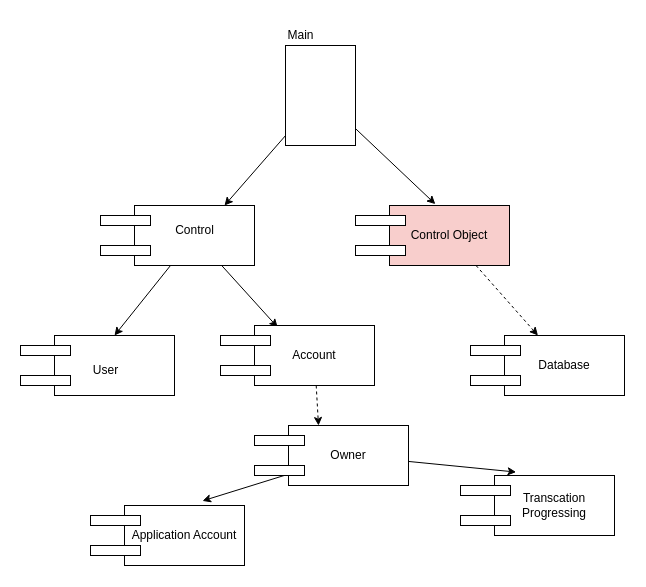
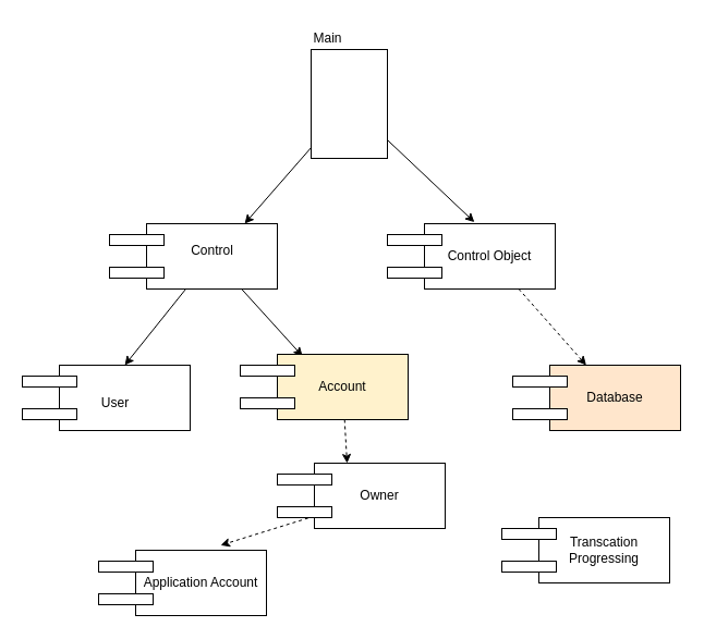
- <mxCell id="11" value="Control Object" style="rounded=0;whiteSpace=wrap;html=1;fillColor=#f8cecc;" vertex="1" parent="1"><mxGeometry x="389" y="205" width="120" height="60" as="geometry" /></mxCell>
+ <mxCell id="11" value="Control Object" style="rounded=0;whiteSpace=wrap;html=1;" vertex="1" parent="1"><mxGeometry x="389" y="205" width="120" height="60" as="geometry" /></mxCell>
- <mxCell id="18" value="Account" style="rounded=0;whiteSpace=wrap;html=1;" vertex="1" parent="1"><mxGeometry x="254" y="325" width="120" height="60" as="geometry" /></mxCell>
+ <mxCell id="18" value="Account" style="rounded=0;whiteSpace=wrap;html=1;fillColor=#fff2cc;" vertex="1" parent="1"><mxGeometry x="254" y="325" width="120" height="60" as="geometry" /></mxCell>
- <mxCell id="21" value="Database" style="rounded=0;whiteSpace=wrap;html=1;" vertex="1" parent="1"><mxGeometry x="504" y="335" width="120" height="60" as="geometry" /></mxCell>
+ <mxCell id="21" value="Database" style="rounded=0;whiteSpace=wrap;html=1;fillColor=#ffe6cc;" vertex="1" parent="1"><mxGeometry x="504" y="335" width="120" height="60" as="geometry" /></mxCell>
- <mxCell id="28" style="edgeStyle=none;rounded=0;orthogonalLoop=1;jettySize=auto;html=1;entryX=0.18;entryY=-0.057;entryDx=0;entryDy=0;entryPerimeter=0;" edge="1" parent="1" source="29" target="32"><mxGeometry relative="1" as="geometry" /></mxCell>
- <mxCell id="27" style="edgeStyle=none;rounded=0;orthogonalLoop=1;jettySize=auto;html=1;entryX=0.65;entryY=-0.077;entryDx=0;entryDy=0;entryPerimeter=0;" edge="1" parent="1" source="29" target="24"><mxGeometry relative="1" as="geometry" /></mxCell>
+ <mxCell id="27" style="edgeStyle=none;rounded=0;orthogonalLoop=1;jettySize=auto;html=1;entryX=0.65;entryY=-0.077;entryDx=0;entryDy=0;entryPerimeter=0;dashed=1;" edge="1" parent="1" source="29" target="24"><mxGeometry relative="1" as="geometry" /></mxCell>
